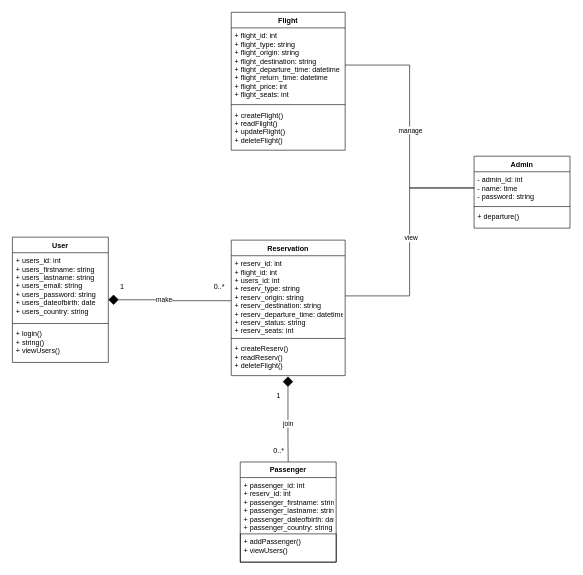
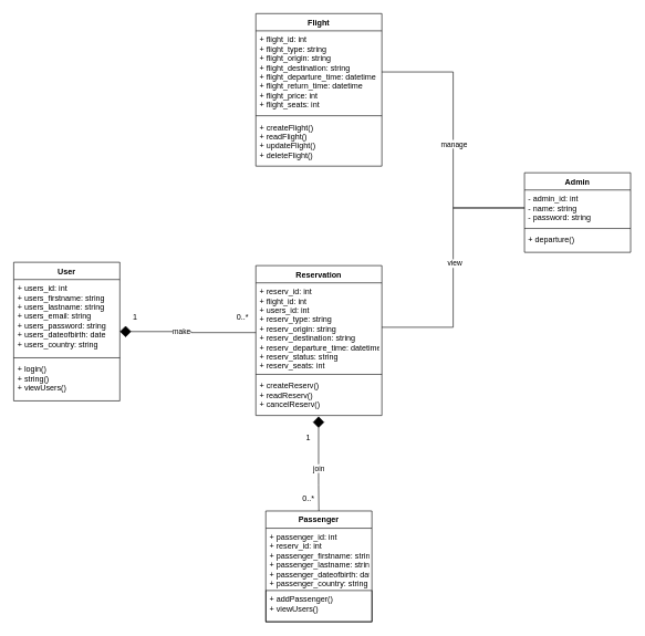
- <mxCell id="19" value="- admin_id: int&#10;- name: time&#10;- password: string" style="text;strokeColor=none;fillColor=none;align=left;verticalAlign=top;spacingLeft=4;spacingRight=4;overflow=hidden;rotatable=0;points=[[0,0.5],[1,0.5]];portConstraint=eastwest;" parent="18" vertex="1"><mxGeometry y="26" width="160" height="54" as="geometry" /></mxCell>
+ <mxCell id="19" value="- admin_id: int&#10;- name: string&#10;- password: string" style="text;strokeColor=none;fillColor=none;align=left;verticalAlign=top;spacingLeft=4;spacingRight=4;overflow=hidden;rotatable=0;points=[[0,0.5],[1,0.5]];portConstraint=eastwest;" parent="18" vertex="1"><mxGeometry y="26" width="160" height="54" as="geometry" /></mxCell>
- <mxCell id="15" value="+ createReserv()&#10;+ readReserv()&#10;+ deleteFlight()" style="text;strokeColor=none;fillColor=none;align=left;verticalAlign=top;spacingLeft=4;spacingRight=4;overflow=hidden;rotatable=0;points=[[0,0.5],[1,0.5]];portConstraint=eastwest;" parent="12" vertex="1"><mxGeometry y="168" width="190" height="58" as="geometry" /></mxCell>
+ <mxCell id="15" value="+ createReserv()&#10;+ readReserv()&#10;+ cancelReserv()" style="text;strokeColor=none;fillColor=none;align=left;verticalAlign=top;spacingLeft=4;spacingRight=4;overflow=hidden;rotatable=0;points=[[0,0.5],[1,0.5]];portConstraint=eastwest;" parent="12" vertex="1"><mxGeometry y="168" width="190" height="58" as="geometry" /></mxCell>
